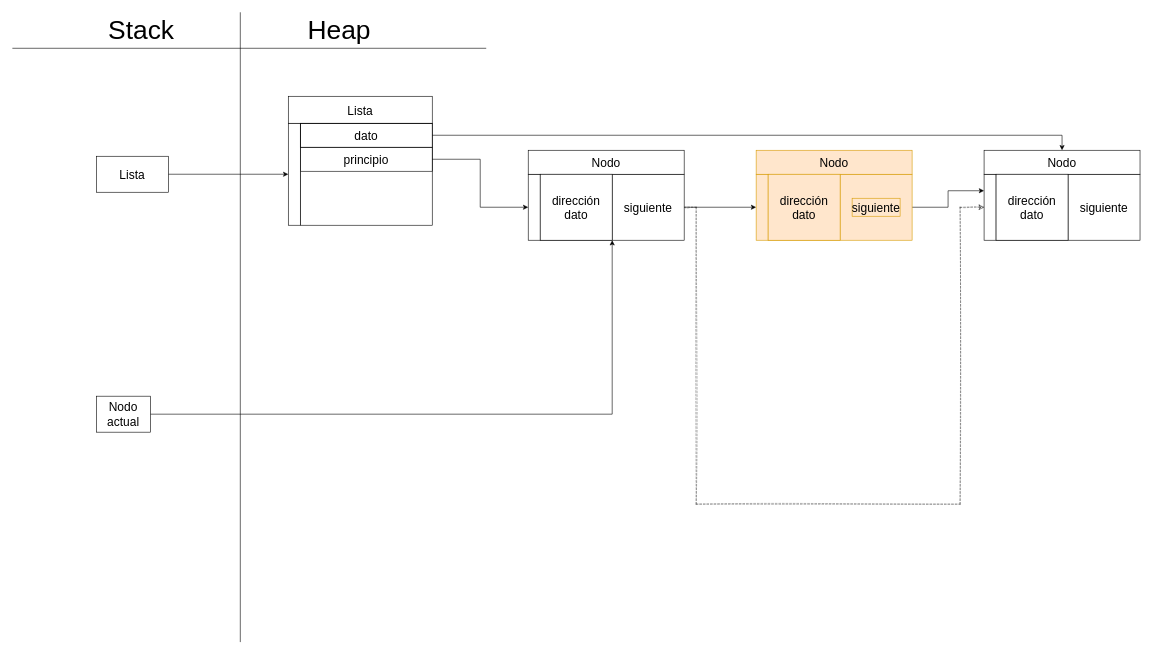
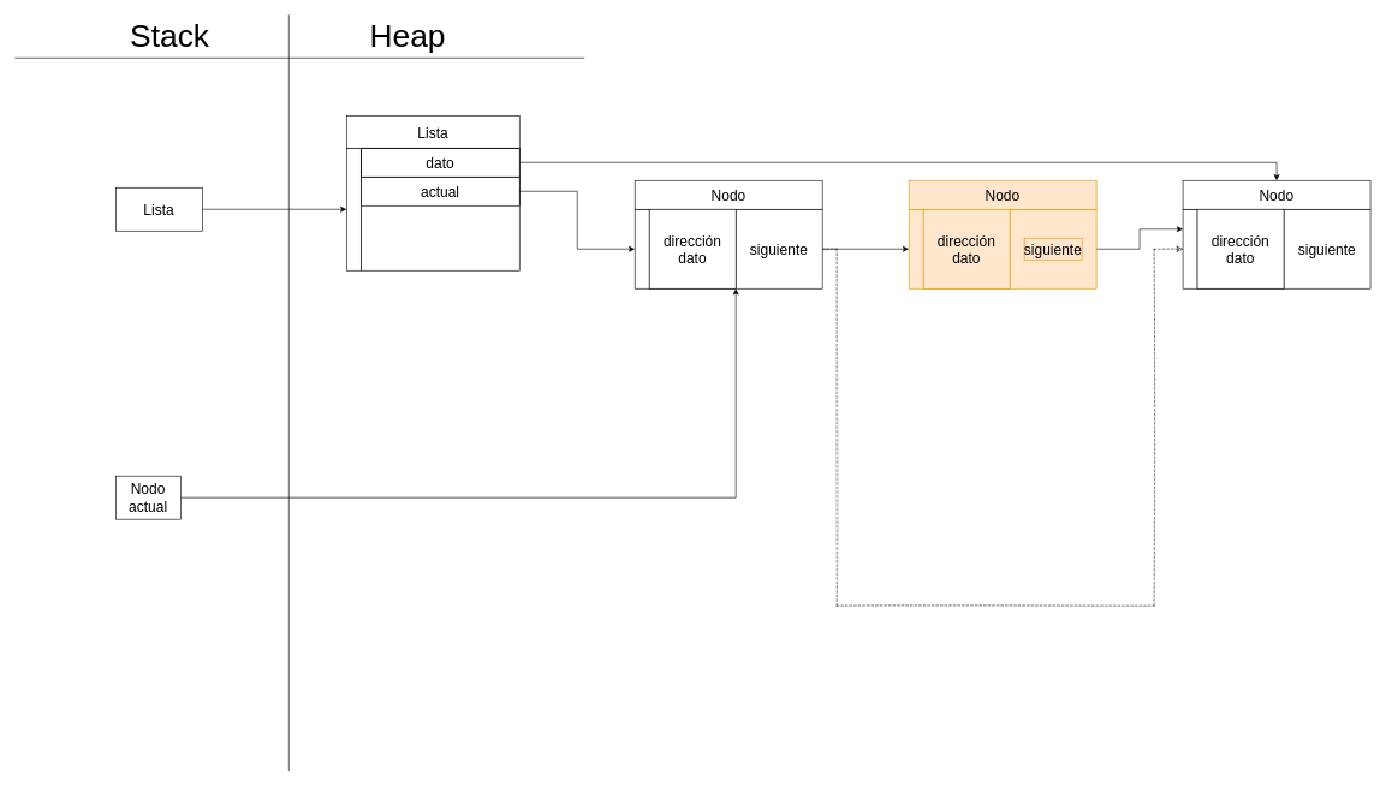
- <mxCell id="22" value="&lt;span style=&quot;font-size: 20px;&quot;&gt;principio&lt;/span&gt;" style="text;html=1;align=center;verticalAlign=middle;whiteSpace=wrap;rounded=0;strokeColor=default;" vertex="1" parent="1"><mxGeometry x="500" y="245" width="220" height="40" as="geometry" /></mxCell>
+ <mxCell id="22" value="&lt;span style=&quot;font-size: 20px;&quot;&gt;actual&lt;/span&gt;" style="text;html=1;align=center;verticalAlign=middle;whiteSpace=wrap;rounded=0;strokeColor=default;" vertex="1" parent="1"><mxGeometry x="500" y="245" width="220" height="40" as="geometry" /></mxCell>
